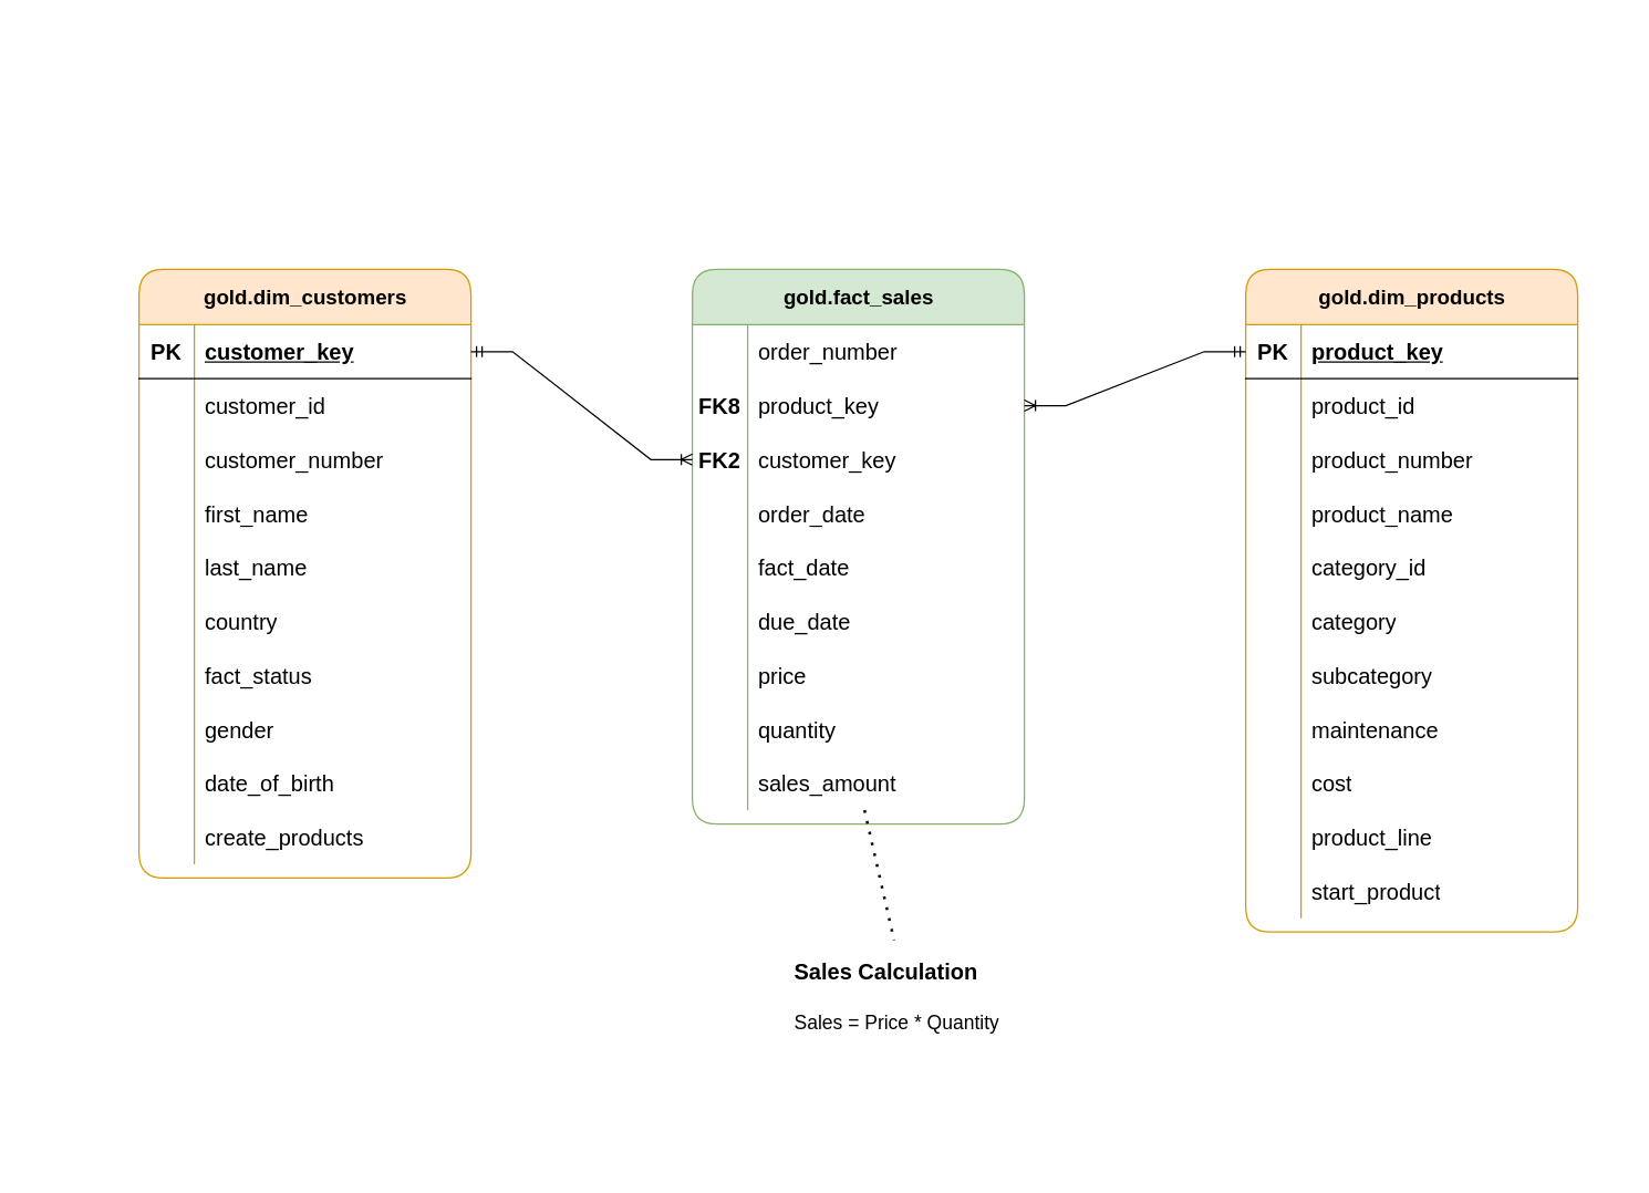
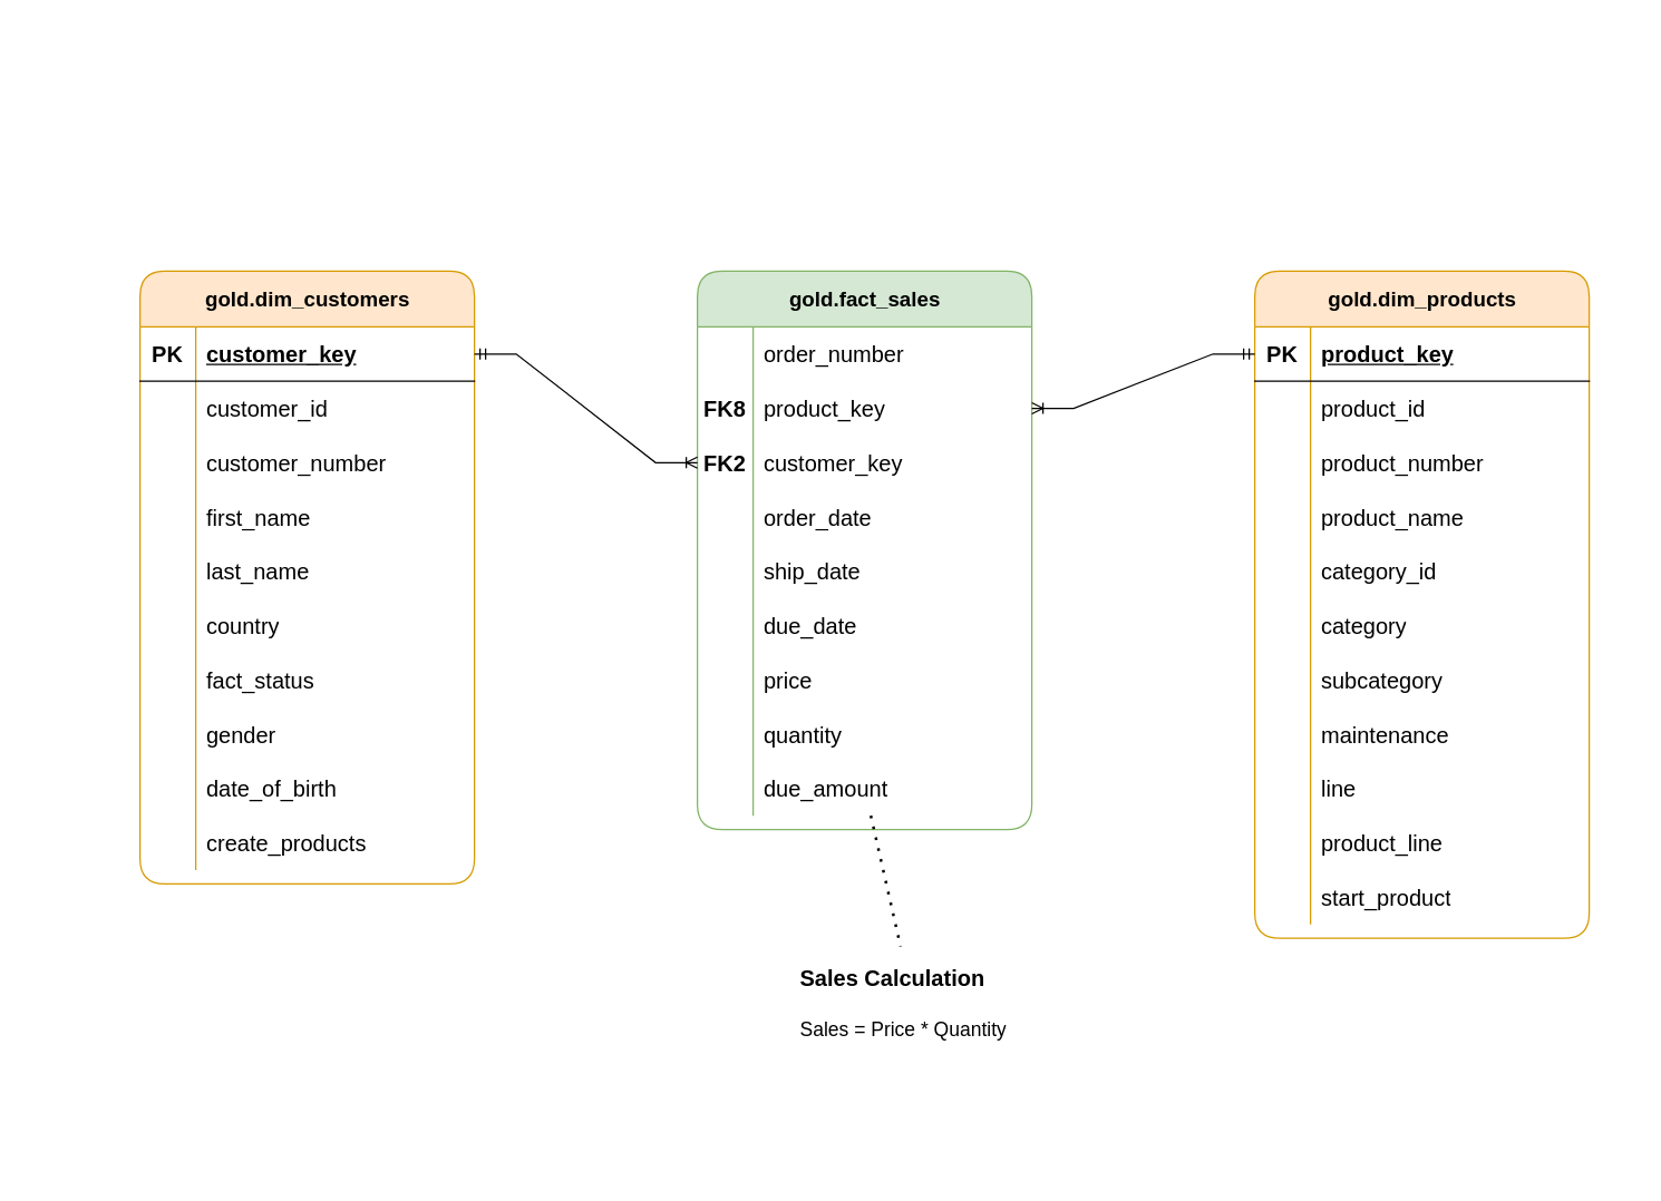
- <mxCell id="82" value="fact_date" style="shape=partialRectangle;connectable=0;fillColor=none;top=0;left=0;bottom=0;right=0;align=left;spacingLeft=6;overflow=hidden;whiteSpace=wrap;html=1;fontSize=16;" parent="80" vertex="1"><mxGeometry x="40" width="200" height="39" as="geometry"><mxRectangle width="200" height="39" as="alternateBounds" /></mxGeometry></mxCell>
+ <mxCell id="82" value="ship_date" style="shape=partialRectangle;connectable=0;fillColor=none;top=0;left=0;bottom=0;right=0;align=left;spacingLeft=6;overflow=hidden;whiteSpace=wrap;html=1;fontSize=16;" parent="80" vertex="1"><mxGeometry x="40" width="200" height="39" as="geometry"><mxRectangle width="200" height="39" as="alternateBounds" /></mxGeometry></mxCell>
- <mxCell id="94" value="sales_amount" style="shape=partialRectangle;connectable=0;fillColor=none;top=0;left=0;bottom=0;right=0;align=left;spacingLeft=6;overflow=hidden;whiteSpace=wrap;html=1;fontSize=16;" parent="92" vertex="1"><mxGeometry x="40" width="200" height="39" as="geometry"><mxRectangle width="200" height="39" as="alternateBounds" /></mxGeometry></mxCell>
+ <mxCell id="94" value="due_amount" style="shape=partialRectangle;connectable=0;fillColor=none;top=0;left=0;bottom=0;right=0;align=left;spacingLeft=6;overflow=hidden;whiteSpace=wrap;html=1;fontSize=16;" parent="92" vertex="1"><mxGeometry x="40" width="200" height="39" as="geometry"><mxRectangle width="200" height="39" as="alternateBounds" /></mxGeometry></mxCell>
- <mxCell id="60" value="cost" style="shape=partialRectangle;connectable=0;fillColor=none;top=0;left=0;bottom=0;right=0;align=left;spacingLeft=6;overflow=hidden;whiteSpace=wrap;html=1;fontSize=16;" parent="58" vertex="1"><mxGeometry x="40" width="200" height="39" as="geometry"><mxRectangle width="200" height="39" as="alternateBounds" /></mxGeometry></mxCell>
+ <mxCell id="60" value="line" style="shape=partialRectangle;connectable=0;fillColor=none;top=0;left=0;bottom=0;right=0;align=left;spacingLeft=6;overflow=hidden;whiteSpace=wrap;html=1;fontSize=16;" parent="58" vertex="1"><mxGeometry x="40" width="200" height="39" as="geometry"><mxRectangle width="200" height="39" as="alternateBounds" /></mxGeometry></mxCell>
